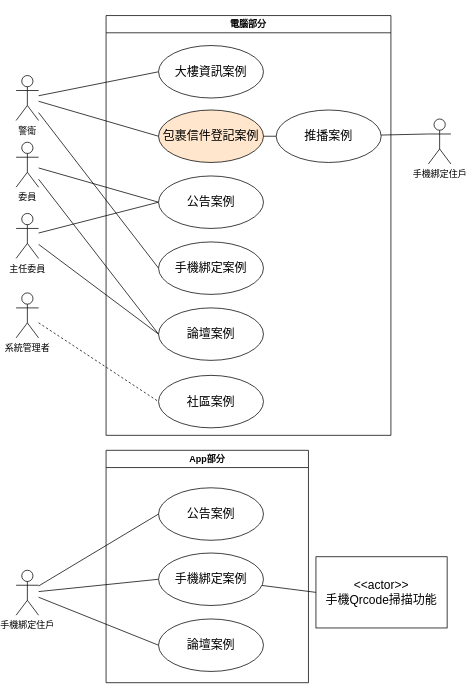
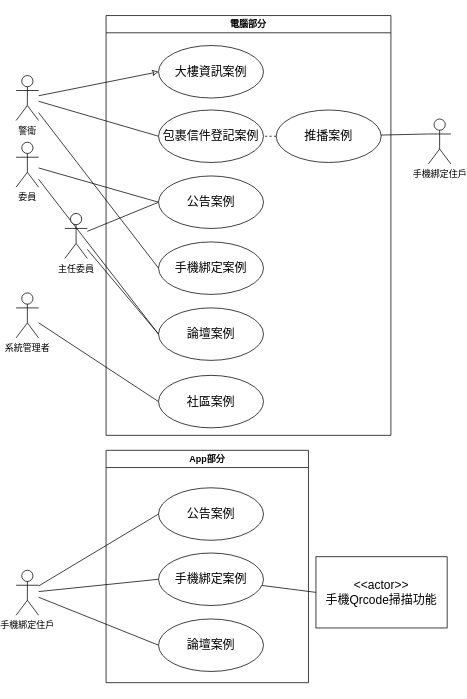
- <mxCell id="4" style="edgeStyle=none;html=1;entryX=0;entryY=0.5;entryDx=0;entryDy=0;endArrow=none;endFill=0;" parent="1" source="7" target="19" edge="1"><mxGeometry relative="1" as="geometry" /></mxCell>
+ <mxCell id="4" style="edgeStyle=none;html=1;entryX=0;entryY=0.5;entryDx=0;entryDy=0;endArrow=classic;endFill=0;" parent="1" source="7" target="19" edge="1"><mxGeometry relative="1" as="geometry" /></mxCell>
- <mxCell id="20" value="包裹信件登記案例" style="ellipse;whiteSpace=wrap;html=1;fontSize=16;fillColor=#ffe6cc;" parent="18" vertex="1"><mxGeometry x="70" y="126" width="140" height="70" as="geometry" /></mxCell>
+ <mxCell id="20" value="包裹信件登記案例" style="ellipse;whiteSpace=wrap;html=1;fontSize=16;" parent="18" vertex="1"><mxGeometry x="70" y="126" width="140" height="70" as="geometry" /></mxCell>
- <mxCell id="25" value="" style="edgeStyle=none;html=1;fontSize=16;endArrow=none;endFill=0;" parent="18" source="26" target="20" edge="1"><mxGeometry relative="1" as="geometry" /></mxCell>
+ <mxCell id="25" value="" style="edgeStyle=none;html=1;fontSize=16;endArrow=none;endFill=0;dashed=1;" parent="18" source="26" target="20" edge="1"><mxGeometry relative="1" as="geometry" /></mxCell>
- <mxCell id="17" value="主任委員" style="shape=umlActor;verticalLabelPosition=bottom;verticalAlign=top;html=1;" parent="1" vertex="1"><mxGeometry x="20" y="284" width="30" height="60" as="geometry" /></mxCell>
+ <mxCell id="17" value="主任委員" style="shape=umlActor;verticalLabelPosition=bottom;verticalAlign=top;html=1;" parent="1" vertex="1"><mxGeometry x="85" y="284" width="30" height="60" as="geometry" /></mxCell>
- <mxCell id="2" style="edgeStyle=none;html=1;entryX=0;entryY=0.5;entryDx=0;entryDy=0;endArrow=none;endFill=0;dashed=1;" parent="1" source="3" target="24" edge="1"><mxGeometry relative="1" as="geometry" /></mxCell>
+ <mxCell id="2" style="edgeStyle=none;html=1;entryX=0;entryY=0.5;entryDx=0;entryDy=0;endArrow=none;endFill=0;" parent="1" source="3" target="24" edge="1"><mxGeometry relative="1" as="geometry" /></mxCell>
